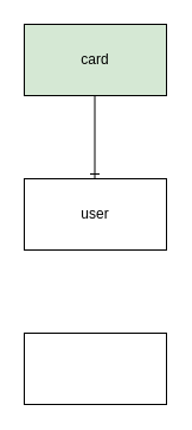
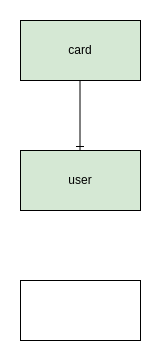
- <mxCell id="4" value="user" style="rounded=0;whiteSpace=wrap;html=1;" vertex="1" parent="1"><mxGeometry x="20" y="150" width="120" height="60" as="geometry" /></mxCell>
+ <mxCell id="4" value="user" style="rounded=0;whiteSpace=wrap;html=1;fillColor=#d5e8d4;" vertex="1" parent="1"><mxGeometry x="20" y="150" width="120" height="60" as="geometry" /></mxCell>
